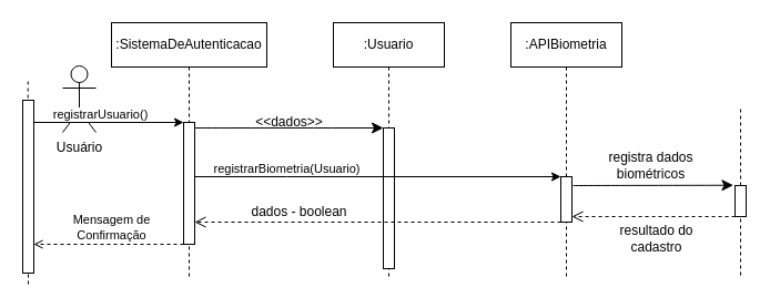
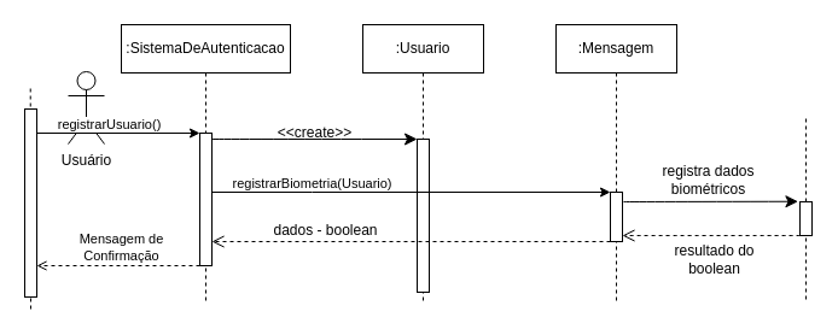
- <mxCell id="11" value=":APIBiometria" style="shape=umlLifeline;perimeter=lifelinePerimeter;whiteSpace=wrap;html=1;container=1;dropTarget=0;collapsible=0;recursiveResize=0;outlineConnect=0;portConstraint=eastwest;newEdgeStyle={&quot;curved&quot;:0,&quot;rounded&quot;:0};" parent="1" vertex="1"><mxGeometry x="460" y="20" width="100" height="230" as="geometry" /></mxCell>
+ <mxCell id="11" value=":Mensagem" style="shape=umlLifeline;perimeter=lifelinePerimeter;whiteSpace=wrap;html=1;container=1;dropTarget=0;collapsible=0;recursiveResize=0;outlineConnect=0;portConstraint=eastwest;newEdgeStyle={&quot;curved&quot;:0,&quot;rounded&quot;:0};" parent="1" vertex="1"><mxGeometry x="460" y="20" width="100" height="230" as="geometry" /></mxCell>
- <mxCell id="17" value="&amp;lt;&amp;lt;dados&amp;gt;&amp;gt;" style="text;html=1;align=center;verticalAlign=middle;resizable=0;points=[];autosize=1;strokeColor=none;fillColor=none;fontSize=12;" parent="1" vertex="1"><mxGeometry x="220" y="95" width="80" height="30" as="geometry" /></mxCell>
+ <mxCell id="17" value="&amp;lt;&amp;lt;create&amp;gt;&amp;gt;" style="text;html=1;align=center;verticalAlign=middle;resizable=0;points=[];autosize=1;strokeColor=none;fillColor=none;fontSize=12;" parent="1" vertex="1"><mxGeometry x="220" y="95" width="80" height="30" as="geometry" /></mxCell>
- <mxCell id="27" value="resultado do&lt;div&gt;cadastro&lt;/div&gt;" style="edgeLabel;html=1;align=center;verticalAlign=middle;resizable=0;points=[];fontSize=12;fontFamily=Helvetica;fontColor=default;autosize=1;fillColor=none;gradientColor=none;" vertex="1" connectable="0" parent="1"><mxGeometry x="549" y="194.005" width="84" height="41" as="geometry" /></mxCell>
+ <mxCell id="27" value="resultado do&lt;div&gt;boolean&lt;/div&gt;" style="edgeLabel;html=1;align=center;verticalAlign=middle;resizable=0;points=[];fontSize=12;fontFamily=Helvetica;fontColor=default;autosize=1;fillColor=none;gradientColor=none;" vertex="1" connectable="0" parent="1"><mxGeometry x="549" y="194.005" width="84" height="41" as="geometry" /></mxCell>
